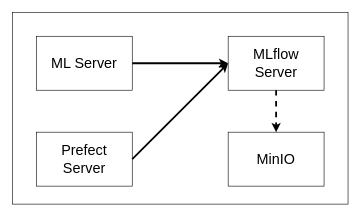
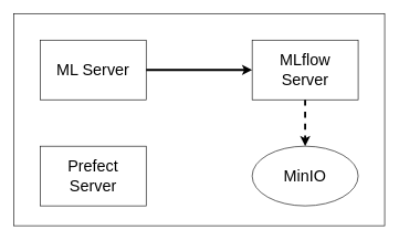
- <mxCell id="9" value="" style="endArrow=classic;html=1;rounded=0;fontSize=24;exitX=1;exitY=0.5;exitDx=0;exitDy=0;strokeWidth=3;entryX=0;entryY=0.5;entryDx=0;entryDy=0;" parent="1" source="4" target="5" edge="1"><mxGeometry width="50" height="50" relative="1" as="geometry"><mxPoint x="250" y="130" as="sourcePoint" /><mxPoint x="390" y="130" as="targetPoint" /></mxGeometry></mxCell>
- <mxCell id="6" value="&lt;font style=&quot;font-size: 24px;&quot;&gt;MinIO&lt;br&gt;&lt;/font&gt;" style="rounded=0;whiteSpace=wrap;html=1;" parent="1" vertex="1"><mxGeometry x="380" y="220" width="160" height="90" as="geometry" /></mxCell>
+ <mxCell id="6" value="&lt;font style=&quot;font-size: 24px;&quot;&gt;MinIO&lt;br&gt;&lt;/font&gt;" style="ellipse;whiteSpace=wrap;html=1;" parent="1" vertex="1"><mxGeometry x="380" y="220" width="160" height="90" as="geometry" /></mxCell>
